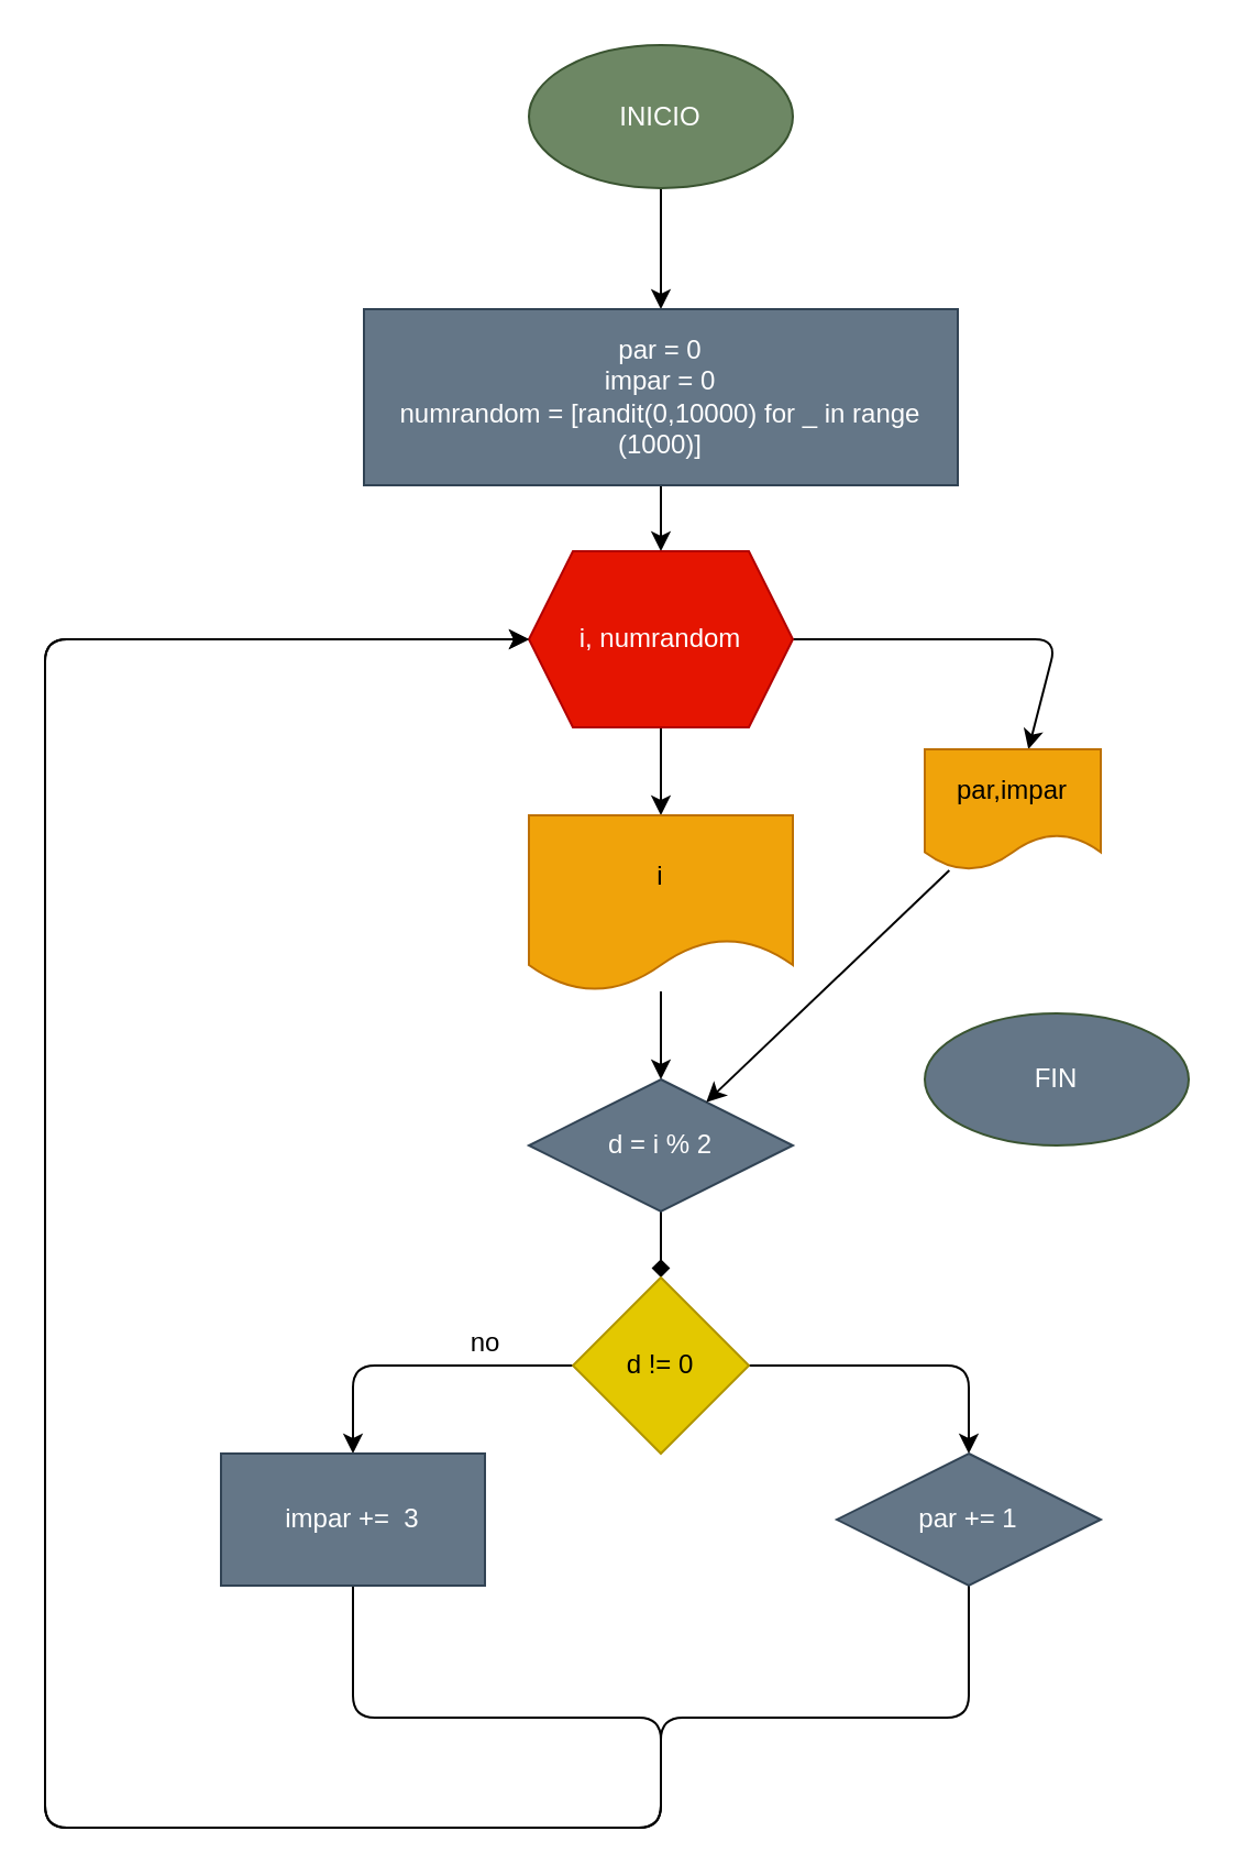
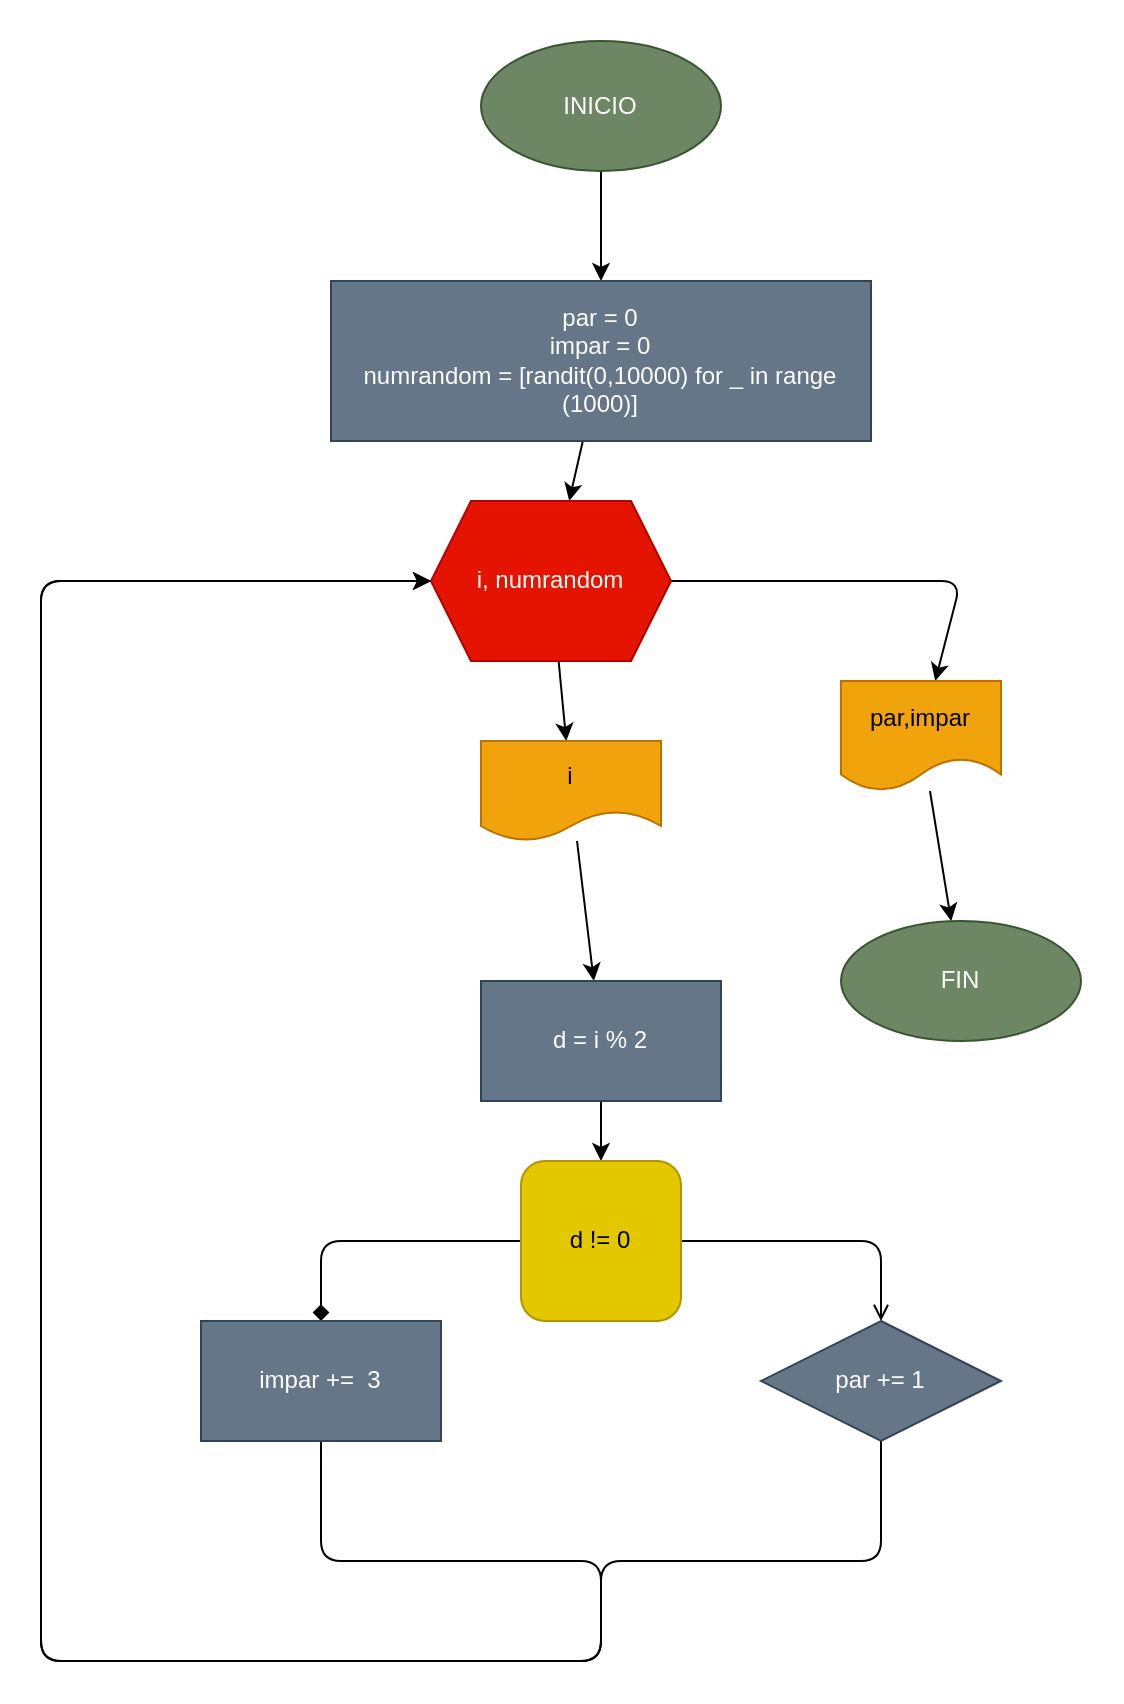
- <mxCell id="8" value="i, numrandom" style="shape=hexagon;perimeter=hexagonPerimeter2;whiteSpace=wrap;html=1;fixedSize=1;fillColor=#e51400;fontColor=#ffffff;strokeColor=#B20000;" vertex="1" parent="1"><mxGeometry x="240" y="250" width="120" height="80" as="geometry" /></mxCell>
+ <mxCell id="8" value="i, numrandom" style="shape=hexagon;perimeter=hexagonPerimeter2;whiteSpace=wrap;html=1;fixedSize=1;fillColor=#e51400;fontColor=#ffffff;strokeColor=#B20000;" vertex="1" parent="1"><mxGeometry x="215" y="250" width="120" height="80" as="geometry" /></mxCell>
- <mxCell id="10" value="i" style="shape=document;whiteSpace=wrap;html=1;boundedLbl=1;fillColor=#f0a30a;fontColor=#000000;strokeColor=#BD7000;" vertex="1" parent="1"><mxGeometry x="240" y="370" width="120" height="80" as="geometry" /></mxCell>
+ <mxCell id="10" value="i" style="shape=document;whiteSpace=wrap;html=1;boundedLbl=1;fillColor=#f0a30a;fontColor=#000000;strokeColor=#BD7000;" vertex="1" parent="1"><mxGeometry x="240" y="370" width="90" height="50" as="geometry" /></mxCell>
- <mxCell id="20" value="" style="edgeStyle=none;html=1;" edge="1" parent="1" source="21" target="12"><mxGeometry relative="1" as="geometry" /></mxCell>
+ <mxCell id="20" value="" style="edgeStyle=none;html=1;" edge="1" parent="1" source="21" target="22"><mxGeometry relative="1" as="geometry" /></mxCell>
- <mxCell id="22" value="FIN" style="ellipse;whiteSpace=wrap;html=1;fillColor=#647687;fontColor=#ffffff;strokeColor=#3A5431;" vertex="1" parent="1"><mxGeometry x="420" y="460" width="120" height="60" as="geometry" /></mxCell>
+ <mxCell id="22" value="FIN" style="ellipse;whiteSpace=wrap;html=1;fillColor=#6d8764;fontColor=#ffffff;strokeColor=#3A5431;" vertex="1" parent="1"><mxGeometry x="420" y="460" width="120" height="60" as="geometry" /></mxCell>
- <mxCell id="12" value="d = i % 2" style="rhombus;whiteSpace=wrap;html=1;fillColor=#647687;fontColor=#ffffff;strokeColor=#314354;" vertex="1" parent="1"><mxGeometry x="240" y="490" width="120" height="60" as="geometry" /></mxCell>
+ <mxCell id="12" value="d = i % 2" style="whiteSpace=wrap;html=1;fillColor=#647687;fontColor=#ffffff;strokeColor=#314354;" vertex="1" parent="1"><mxGeometry x="240" y="490" width="120" height="60" as="geometry" /></mxCell>
- <mxCell id="11" value="" style="edgeStyle=none;html=1;endArrow=diamond;" edge="1" parent="1" source="12" target="15"><mxGeometry relative="1" as="geometry" /></mxCell>
+ <mxCell id="11" value="" style="edgeStyle=none;html=1;" edge="1" parent="1" source="12" target="15"><mxGeometry relative="1" as="geometry" /></mxCell>
- <mxCell id="23" value="no" style="text;html=1;align=center;verticalAlign=middle;resizable=0;points=[];autosize=1;strokeColor=none;fillColor=none;" vertex="1" parent="1"><mxGeometry x="205" y="600" width="30" height="20" as="geometry" /></mxCell>
- <mxCell id="15" value="d != 0" style="rhombus;whiteSpace=wrap;html=1;fillColor=#e3c800;fontColor=#000000;strokeColor=#B09500;" vertex="1" parent="1"><mxGeometry x="260" y="580" width="80" height="80" as="geometry" /></mxCell>
+ <mxCell id="15" value="d != 0" style="whiteSpace=wrap;html=1;fillColor=#e3c800;fontColor=#000000;strokeColor=#B09500;rounded=1;" vertex="1" parent="1"><mxGeometry x="260" y="580" width="80" height="80" as="geometry" /></mxCell>
- <mxCell id="14" value="" style="edgeStyle=none;html=1;" edge="1" parent="1" source="15" target="19"><mxGeometry relative="1" as="geometry"><Array as="points"><mxPoint x="160" y="620" /></Array></mxGeometry></mxCell>
+ <mxCell id="14" value="" style="edgeStyle=none;html=1;endArrow=diamond;" edge="1" parent="1" source="15" target="19"><mxGeometry relative="1" as="geometry"><Array as="points"><mxPoint x="160" y="620" /></Array></mxGeometry></mxCell>
- <mxCell id="13" value="" style="edgeStyle=none;html=1;" edge="1" parent="1" source="15" target="17"><mxGeometry relative="1" as="geometry"><Array as="points"><mxPoint x="440" y="620" /></Array></mxGeometry></mxCell>
+ <mxCell id="13" value="" style="edgeStyle=none;html=1;endArrow=open;" edge="1" parent="1" source="15" target="17"><mxGeometry relative="1" as="geometry"><Array as="points"><mxPoint x="440" y="620" /></Array></mxGeometry></mxCell>
